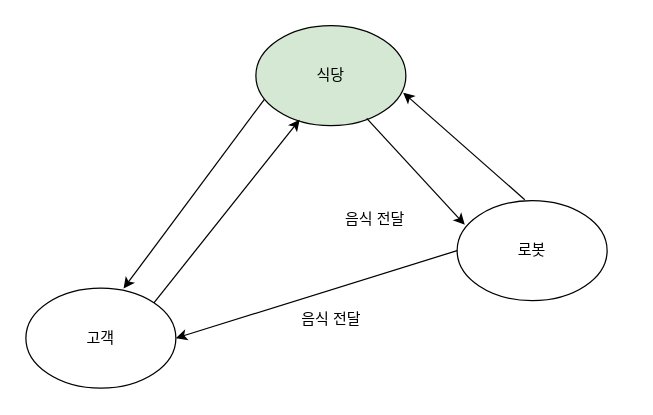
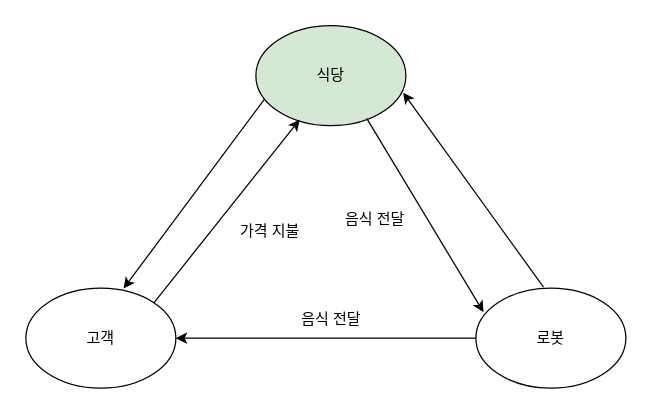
+ <mxCell id="11" value="가격 지불" style="text;html=1;align=center;verticalAlign=middle;resizable=0;points=[];autosize=1;strokeColor=none;fillColor=none;" vertex="1" parent="1"><mxGeometry x="180" y="170" width="70" height="30" as="geometry" /></mxCell>
- <mxCell id="4" value="로봇" style="ellipse;whiteSpace=wrap;html=1;" vertex="1" parent="1"><mxGeometry x="365" y="160" width="120" height="80" as="geometry" /></mxCell>
+ <mxCell id="4" value="로봇" style="ellipse;whiteSpace=wrap;html=1;" vertex="1" parent="1"><mxGeometry x="380" y="230" width="120" height="80" as="geometry" /></mxCell>
